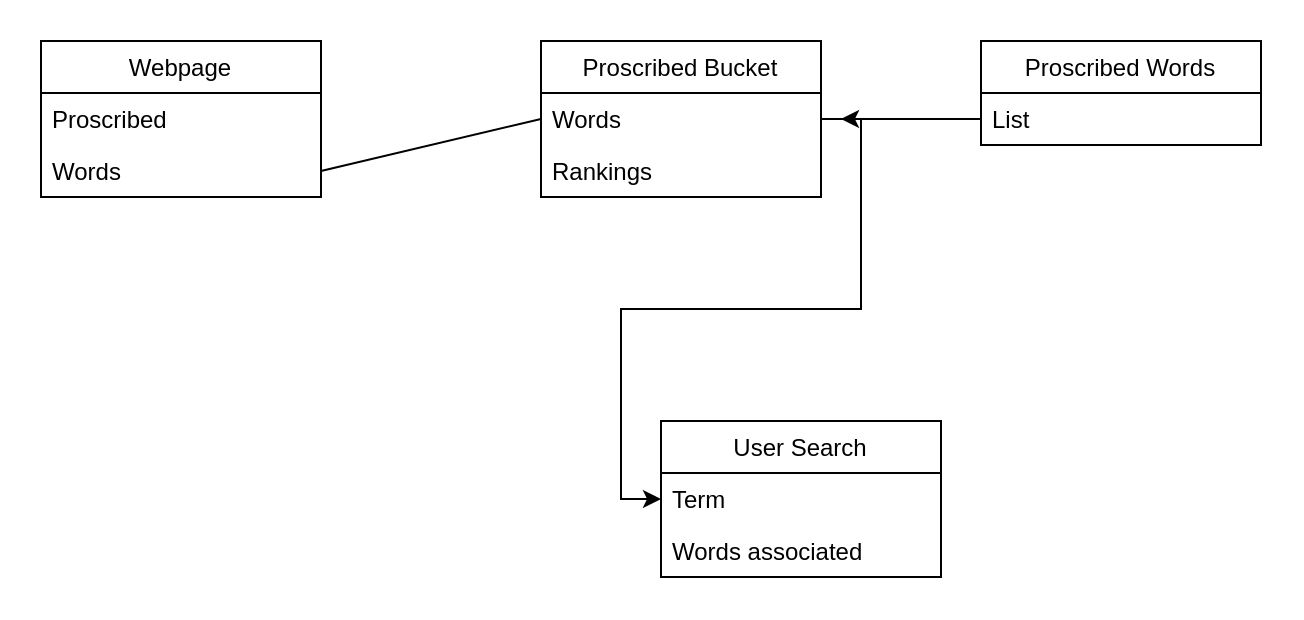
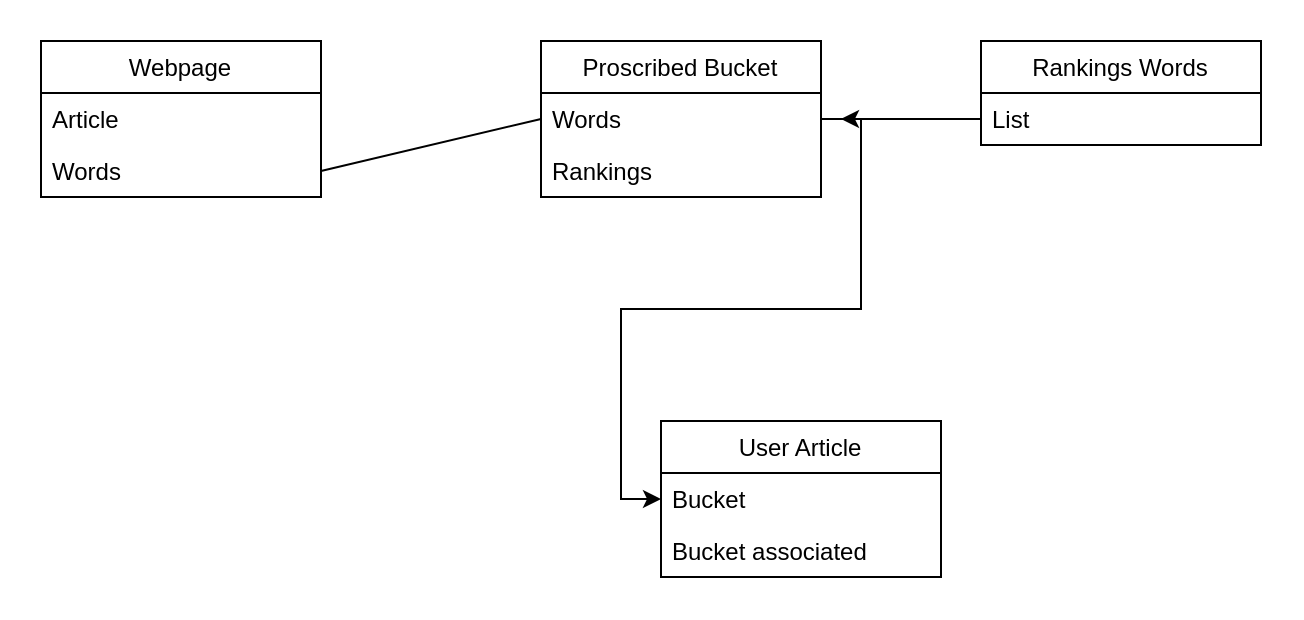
- <mxCell id="8" value="Proscribed Words" style="swimlane;fontStyle=0;childLayout=stackLayout;horizontal=1;startSize=26;fillColor=none;horizontalStack=0;resizeParent=1;resizeParentMax=0;resizeLast=0;collapsible=1;marginBottom=0;" vertex="1" parent="1"><mxGeometry x="490" y="20" width="140" height="52" as="geometry" /></mxCell>
+ <mxCell id="8" value="Rankings Words" style="swimlane;fontStyle=0;childLayout=stackLayout;horizontal=1;startSize=26;fillColor=none;horizontalStack=0;resizeParent=1;resizeParentMax=0;resizeLast=0;collapsible=1;marginBottom=0;" vertex="1" parent="1"><mxGeometry x="490" y="20" width="140" height="52" as="geometry" /></mxCell>
- <mxCell id="3" value="Proscribed" style="text;strokeColor=none;fillColor=none;align=left;verticalAlign=top;spacingLeft=4;spacingRight=4;overflow=hidden;rotatable=0;points=[[0,0.5],[1,0.5]];portConstraint=eastwest;" vertex="1" parent="2"><mxGeometry y="26" width="140" height="26" as="geometry" /></mxCell>
+ <mxCell id="3" value="Article" style="text;strokeColor=none;fillColor=none;align=left;verticalAlign=top;spacingLeft=4;spacingRight=4;overflow=hidden;rotatable=0;points=[[0,0.5],[1,0.5]];portConstraint=eastwest;" vertex="1" parent="2"><mxGeometry y="26" width="140" height="26" as="geometry" /></mxCell>
- <mxCell id="10" value="User Search" style="swimlane;fontStyle=0;childLayout=stackLayout;horizontal=1;startSize=26;fillColor=none;horizontalStack=0;resizeParent=1;resizeParentMax=0;resizeLast=0;collapsible=1;marginBottom=0;" vertex="1" parent="1"><mxGeometry x="330" y="210" width="140" height="78" as="geometry" /></mxCell>
+ <mxCell id="10" value="User Article" style="swimlane;fontStyle=0;childLayout=stackLayout;horizontal=1;startSize=26;fillColor=none;horizontalStack=0;resizeParent=1;resizeParentMax=0;resizeLast=0;collapsible=1;marginBottom=0;" vertex="1" parent="1"><mxGeometry x="330" y="210" width="140" height="78" as="geometry" /></mxCell>
- <mxCell id="11" value="Term" style="text;strokeColor=none;fillColor=none;align=left;verticalAlign=top;spacingLeft=4;spacingRight=4;overflow=hidden;rotatable=0;points=[[0,0.5],[1,0.5]];portConstraint=eastwest;" vertex="1" parent="10"><mxGeometry y="26" width="140" height="26" as="geometry" /></mxCell>
+ <mxCell id="11" value="Bucket" style="text;strokeColor=none;fillColor=none;align=left;verticalAlign=top;spacingLeft=4;spacingRight=4;overflow=hidden;rotatable=0;points=[[0,0.5],[1,0.5]];portConstraint=eastwest;" vertex="1" parent="10"><mxGeometry y="26" width="140" height="26" as="geometry" /></mxCell>
- <mxCell id="12" value="Words associated" style="text;strokeColor=none;fillColor=none;align=left;verticalAlign=top;spacingLeft=4;spacingRight=4;overflow=hidden;rotatable=0;points=[[0,0.5],[1,0.5]];portConstraint=eastwest;" vertex="1" parent="10"><mxGeometry y="52" width="140" height="26" as="geometry" /></mxCell>
+ <mxCell id="12" value="Bucket associated" style="text;strokeColor=none;fillColor=none;align=left;verticalAlign=top;spacingLeft=4;spacingRight=4;overflow=hidden;rotatable=0;points=[[0,0.5],[1,0.5]];portConstraint=eastwest;" vertex="1" parent="10"><mxGeometry y="52" width="140" height="26" as="geometry" /></mxCell>
